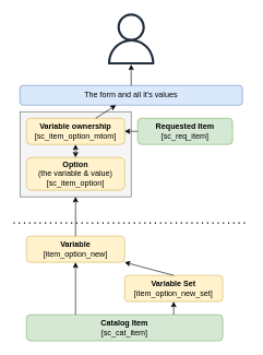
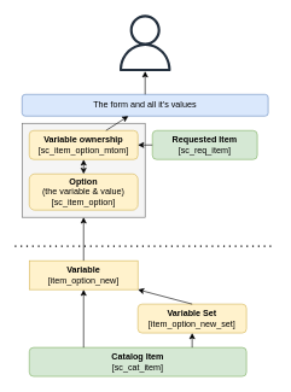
- <mxCell id="12" value="&lt;b&gt;Variable&lt;/b&gt;&lt;br&gt;[item_option_new]" style="rounded=1;whiteSpace=wrap;html=1;fillColor=#fff2cc;strokeColor=#d6b656;" vertex="1" parent="1"><mxGeometry x="40" y="360" width="150" height="40" as="geometry" /></mxCell>
+ <mxCell id="12" value="&lt;b&gt;Variable&lt;/b&gt;&lt;br&gt;[item_option_new]" style="whiteSpace=wrap;html=1;fillColor=#fff2cc;strokeColor=#d6b656;rounded=0;" vertex="1" parent="1"><mxGeometry x="40" y="360" width="150" height="40" as="geometry" /></mxCell>
